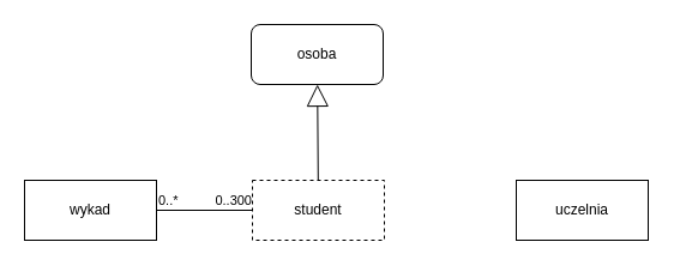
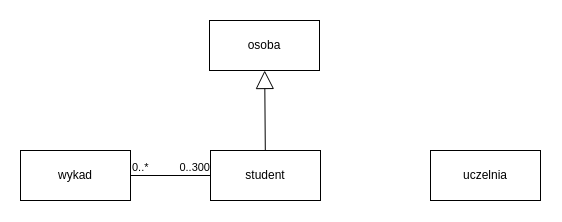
- <mxCell id="2" value="osoba" style="html=1;whiteSpace=wrap;rounded=1;" vertex="1" parent="1"><mxGeometry x="209" y="20" width="110" height="50" as="geometry" /></mxCell>
+ <mxCell id="2" value="osoba" style="html=1;whiteSpace=wrap;" vertex="1" parent="1"><mxGeometry x="209" y="20" width="110" height="50" as="geometry" /></mxCell>
- <mxCell id="3" value="student" style="html=1;whiteSpace=wrap;dashed=1;" vertex="1" parent="1"><mxGeometry x="210" y="150" width="110" height="50" as="geometry" /></mxCell>
+ <mxCell id="3" value="student" style="html=1;whiteSpace=wrap;" vertex="1" parent="1"><mxGeometry x="210" y="150" width="110" height="50" as="geometry" /></mxCell>
